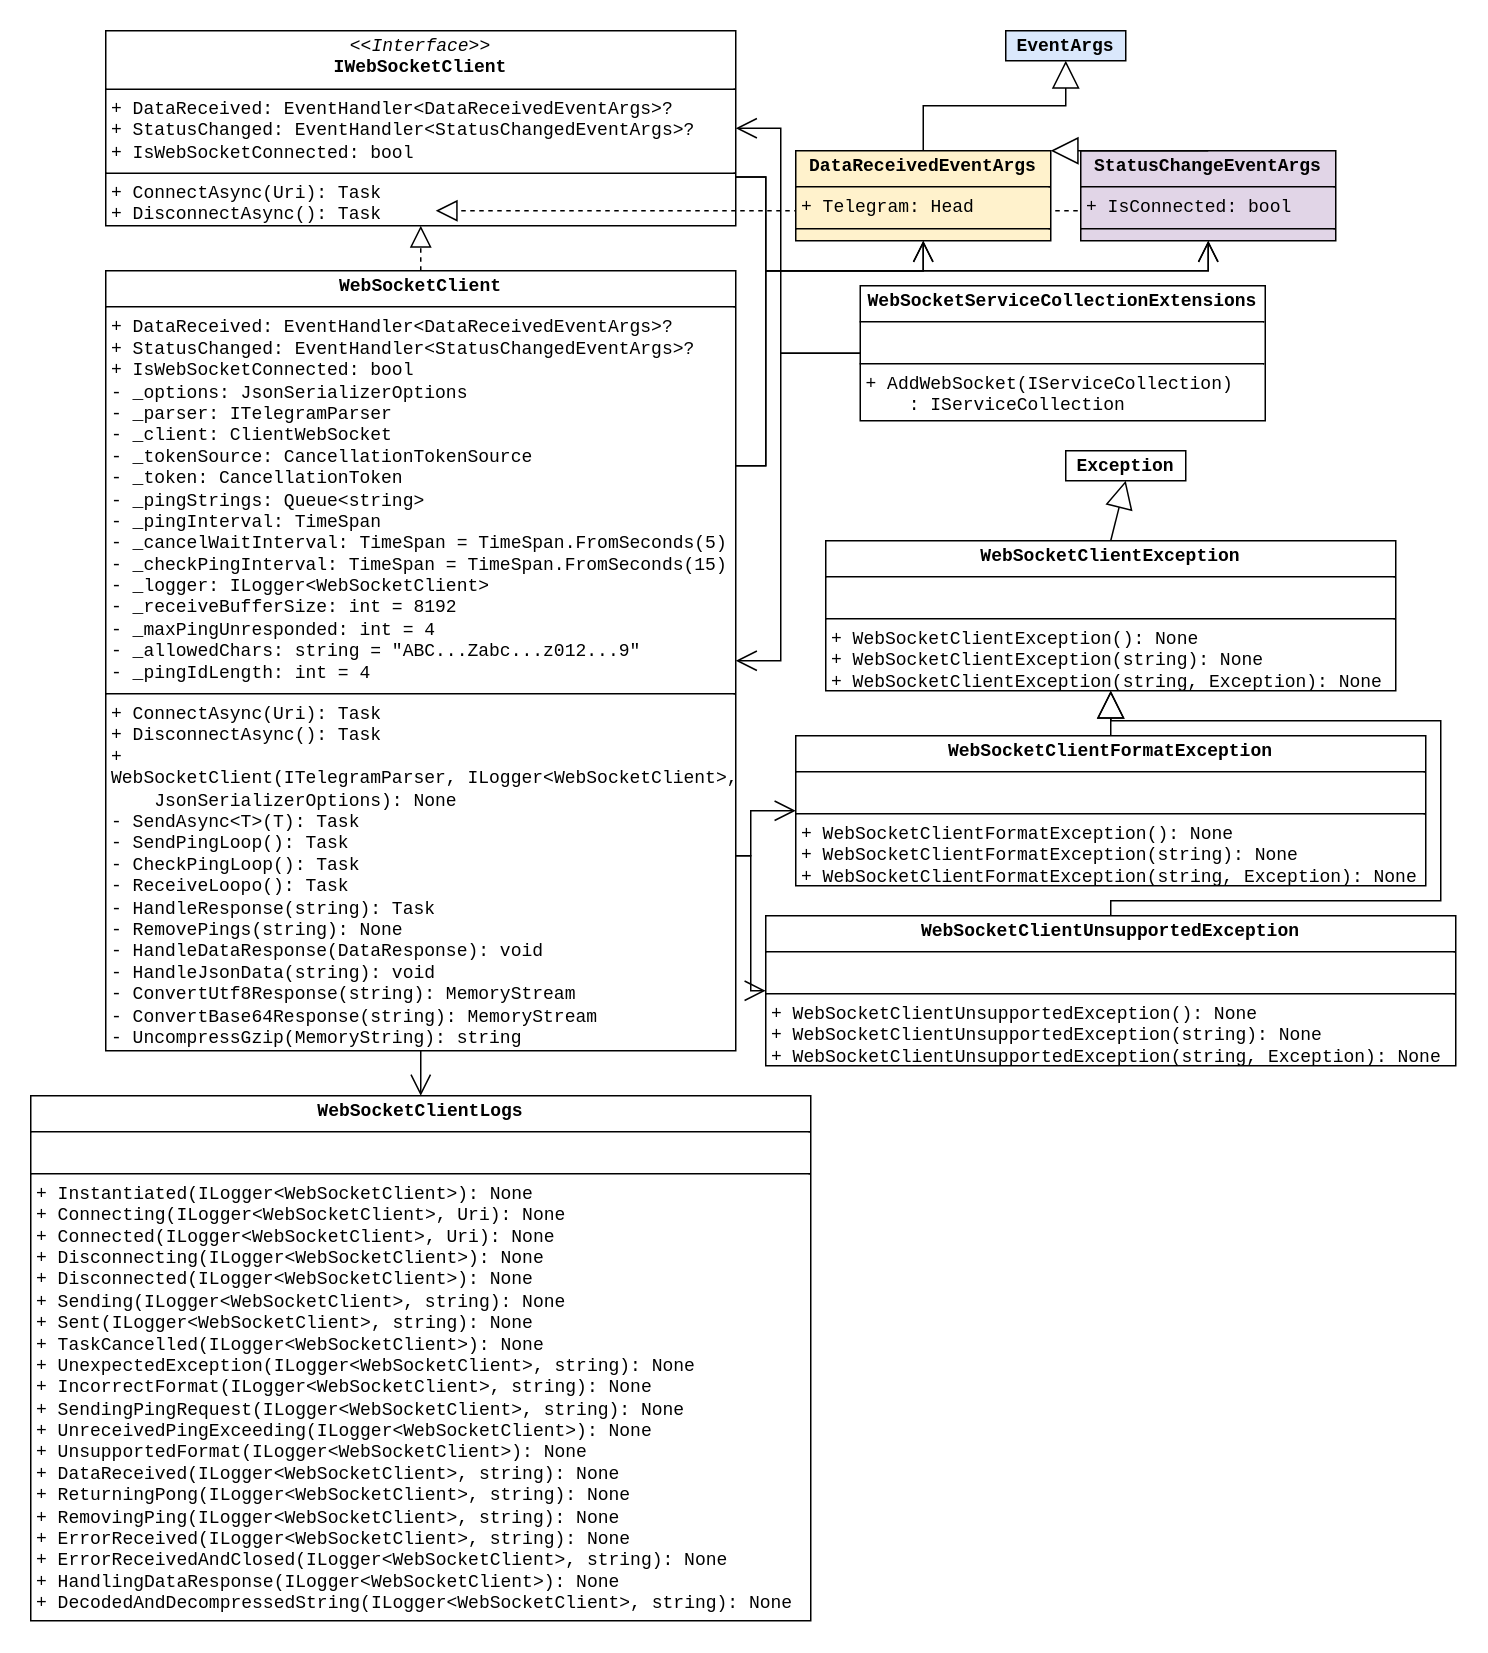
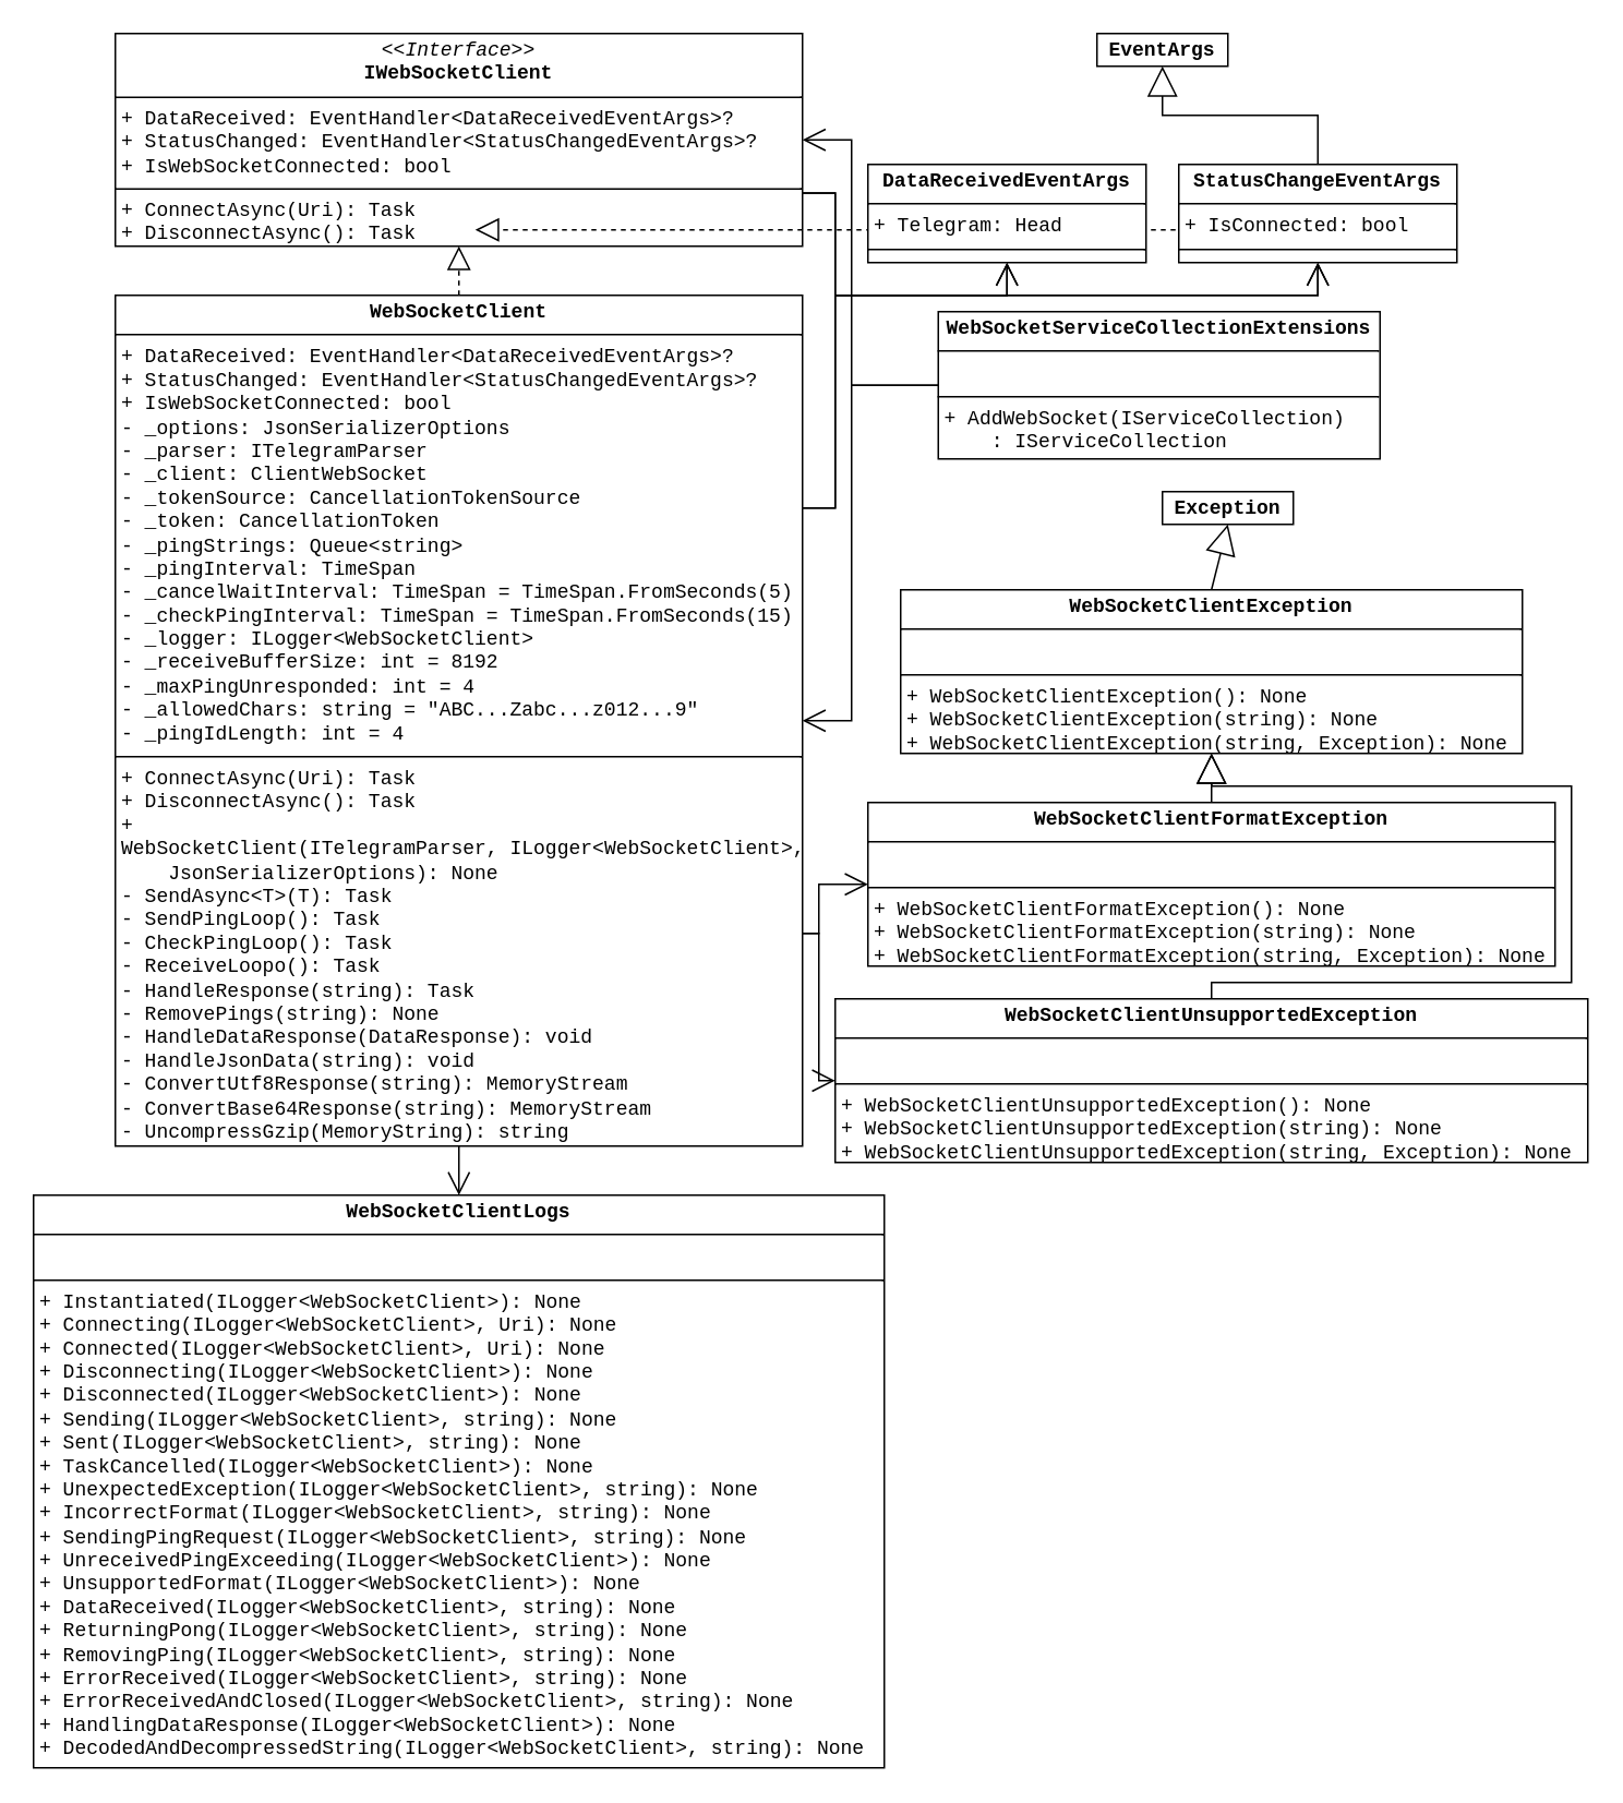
- <mxCell id="16" value="&lt;p style=&quot;margin:0px;margin-top:4px;text-align:center;&quot;&gt;&lt;b&gt;EventArgs&lt;/b&gt;&lt;/p&gt;&lt;div style=&quot;height:2px;&quot;&gt;&lt;/div&gt;" style="verticalAlign=top;align=left;overflow=fill;html=1;whiteSpace=wrap;fontFamily=Courier New;fillColor=#dae8fc;" vertex="1" parent="1"><mxGeometry x="670" y="20" width="80" height="20" as="geometry" /></mxCell>
+ <mxCell id="16" value="&lt;p style=&quot;margin:0px;margin-top:4px;text-align:center;&quot;&gt;&lt;b&gt;EventArgs&lt;/b&gt;&lt;/p&gt;&lt;div style=&quot;height:2px;&quot;&gt;&lt;/div&gt;" style="verticalAlign=top;align=left;overflow=fill;html=1;whiteSpace=wrap;fontFamily=Courier New;" vertex="1" parent="1"><mxGeometry x="670" y="20" width="80" height="20" as="geometry" /></mxCell>
- <mxCell id="20" value="" style="endArrow=block;endSize=16;endFill=0;html=1;rounded=0;entryX=0.5;entryY=1;entryDx=0;entryDy=0;exitX=0.5;exitY=0;exitDx=0;exitDy=0;edgeStyle=elbowEdgeStyle;elbow=vertical;" edge="1" parent="1" source="17" target="16"><mxGeometry width="160" relative="1" as="geometry"><mxPoint x="750" y="370" as="sourcePoint" /><mxPoint x="910" y="370" as="targetPoint" /></mxGeometry></mxCell>
- <mxCell id="19" value="" style="endArrow=block;endSize=16;endFill=0;html=1;rounded=0;exitX=0.5;exitY=0;exitDx=0;exitDy=0;edgeStyle=elbowEdgeStyle;elbow=vertical;" edge="1" parent="1" source="18" target="17"><mxGeometry width="160" relative="1" as="geometry"><mxPoint x="740" y="360" as="sourcePoint" /><mxPoint x="900" y="360" as="targetPoint" /></mxGeometry></mxCell>
+ <mxCell id="19" value="" style="endArrow=block;endSize=16;endFill=0;html=1;rounded=0;exitX=0.5;exitY=0;exitDx=0;exitDy=0;entryX=0.5;entryY=1;entryDx=0;entryDy=0;edgeStyle=elbowEdgeStyle;elbow=vertical;" edge="1" parent="1" source="18" target="16"><mxGeometry width="160" relative="1" as="geometry"><mxPoint x="740" y="360" as="sourcePoint" /><mxPoint x="900" y="360" as="targetPoint" /></mxGeometry></mxCell>
- <mxCell id="17" value="&lt;p style=&quot;margin:0px;margin-top:4px;text-align:center;&quot;&gt;&lt;b&gt;DataReceivedEventArgs&lt;/b&gt;&lt;/p&gt;&lt;hr size=&quot;1&quot; style=&quot;border-style:solid;&quot;&gt;&lt;p style=&quot;margin:0px;margin-left:4px;&quot;&gt;+ Telegram: Head&lt;/p&gt;&lt;hr size=&quot;1&quot; style=&quot;border-style:solid;&quot;&gt;&lt;p style=&quot;margin:0px;margin-left:4px;&quot;&gt;&lt;br&gt;&lt;/p&gt;" style="verticalAlign=top;align=left;overflow=fill;html=1;whiteSpace=wrap;fontFamily=Courier New;fillColor=#fff2cc;" vertex="1" parent="1"><mxGeometry x="530" y="100" width="170" height="60" as="geometry" /></mxCell>
+ <mxCell id="17" value="&lt;p style=&quot;margin:0px;margin-top:4px;text-align:center;&quot;&gt;&lt;b&gt;DataReceivedEventArgs&lt;/b&gt;&lt;/p&gt;&lt;hr size=&quot;1&quot; style=&quot;border-style:solid;&quot;&gt;&lt;p style=&quot;margin:0px;margin-left:4px;&quot;&gt;+ Telegram: Head&lt;/p&gt;&lt;hr size=&quot;1&quot; style=&quot;border-style:solid;&quot;&gt;&lt;p style=&quot;margin:0px;margin-left:4px;&quot;&gt;&lt;br&gt;&lt;/p&gt;" style="verticalAlign=top;align=left;overflow=fill;html=1;whiteSpace=wrap;fontFamily=Courier New;" vertex="1" parent="1"><mxGeometry x="530" y="100" width="170" height="60" as="geometry" /></mxCell>
- <mxCell id="18" value="&lt;p style=&quot;margin:0px;margin-top:4px;text-align:center;&quot;&gt;&lt;b&gt;StatusChangeEventArgs&lt;/b&gt;&lt;/p&gt;&lt;hr size=&quot;1&quot; style=&quot;border-style:solid;&quot;&gt;&lt;p style=&quot;margin:0px;margin-left:4px;&quot;&gt;+ IsConnected: bool&lt;/p&gt;&lt;hr size=&quot;1&quot; style=&quot;border-style:solid;&quot;&gt;&lt;p style=&quot;margin:0px;margin-left:4px;&quot;&gt;&lt;br&gt;&lt;/p&gt;" style="verticalAlign=top;align=left;overflow=fill;html=1;whiteSpace=wrap;fontFamily=Courier New;fillColor=#e1d5e7;" vertex="1" parent="1"><mxGeometry x="720" y="100" width="170" height="60" as="geometry" /></mxCell>
+ <mxCell id="18" value="&lt;p style=&quot;margin:0px;margin-top:4px;text-align:center;&quot;&gt;&lt;b&gt;StatusChangeEventArgs&lt;/b&gt;&lt;/p&gt;&lt;hr size=&quot;1&quot; style=&quot;border-style:solid;&quot;&gt;&lt;p style=&quot;margin:0px;margin-left:4px;&quot;&gt;+ IsConnected: bool&lt;/p&gt;&lt;hr size=&quot;1&quot; style=&quot;border-style:solid;&quot;&gt;&lt;p style=&quot;margin:0px;margin-left:4px;&quot;&gt;&lt;br&gt;&lt;/p&gt;" style="verticalAlign=top;align=left;overflow=fill;html=1;whiteSpace=wrap;fontFamily=Courier New;" vertex="1" parent="1"><mxGeometry x="720" y="100" width="170" height="60" as="geometry" /></mxCell>
